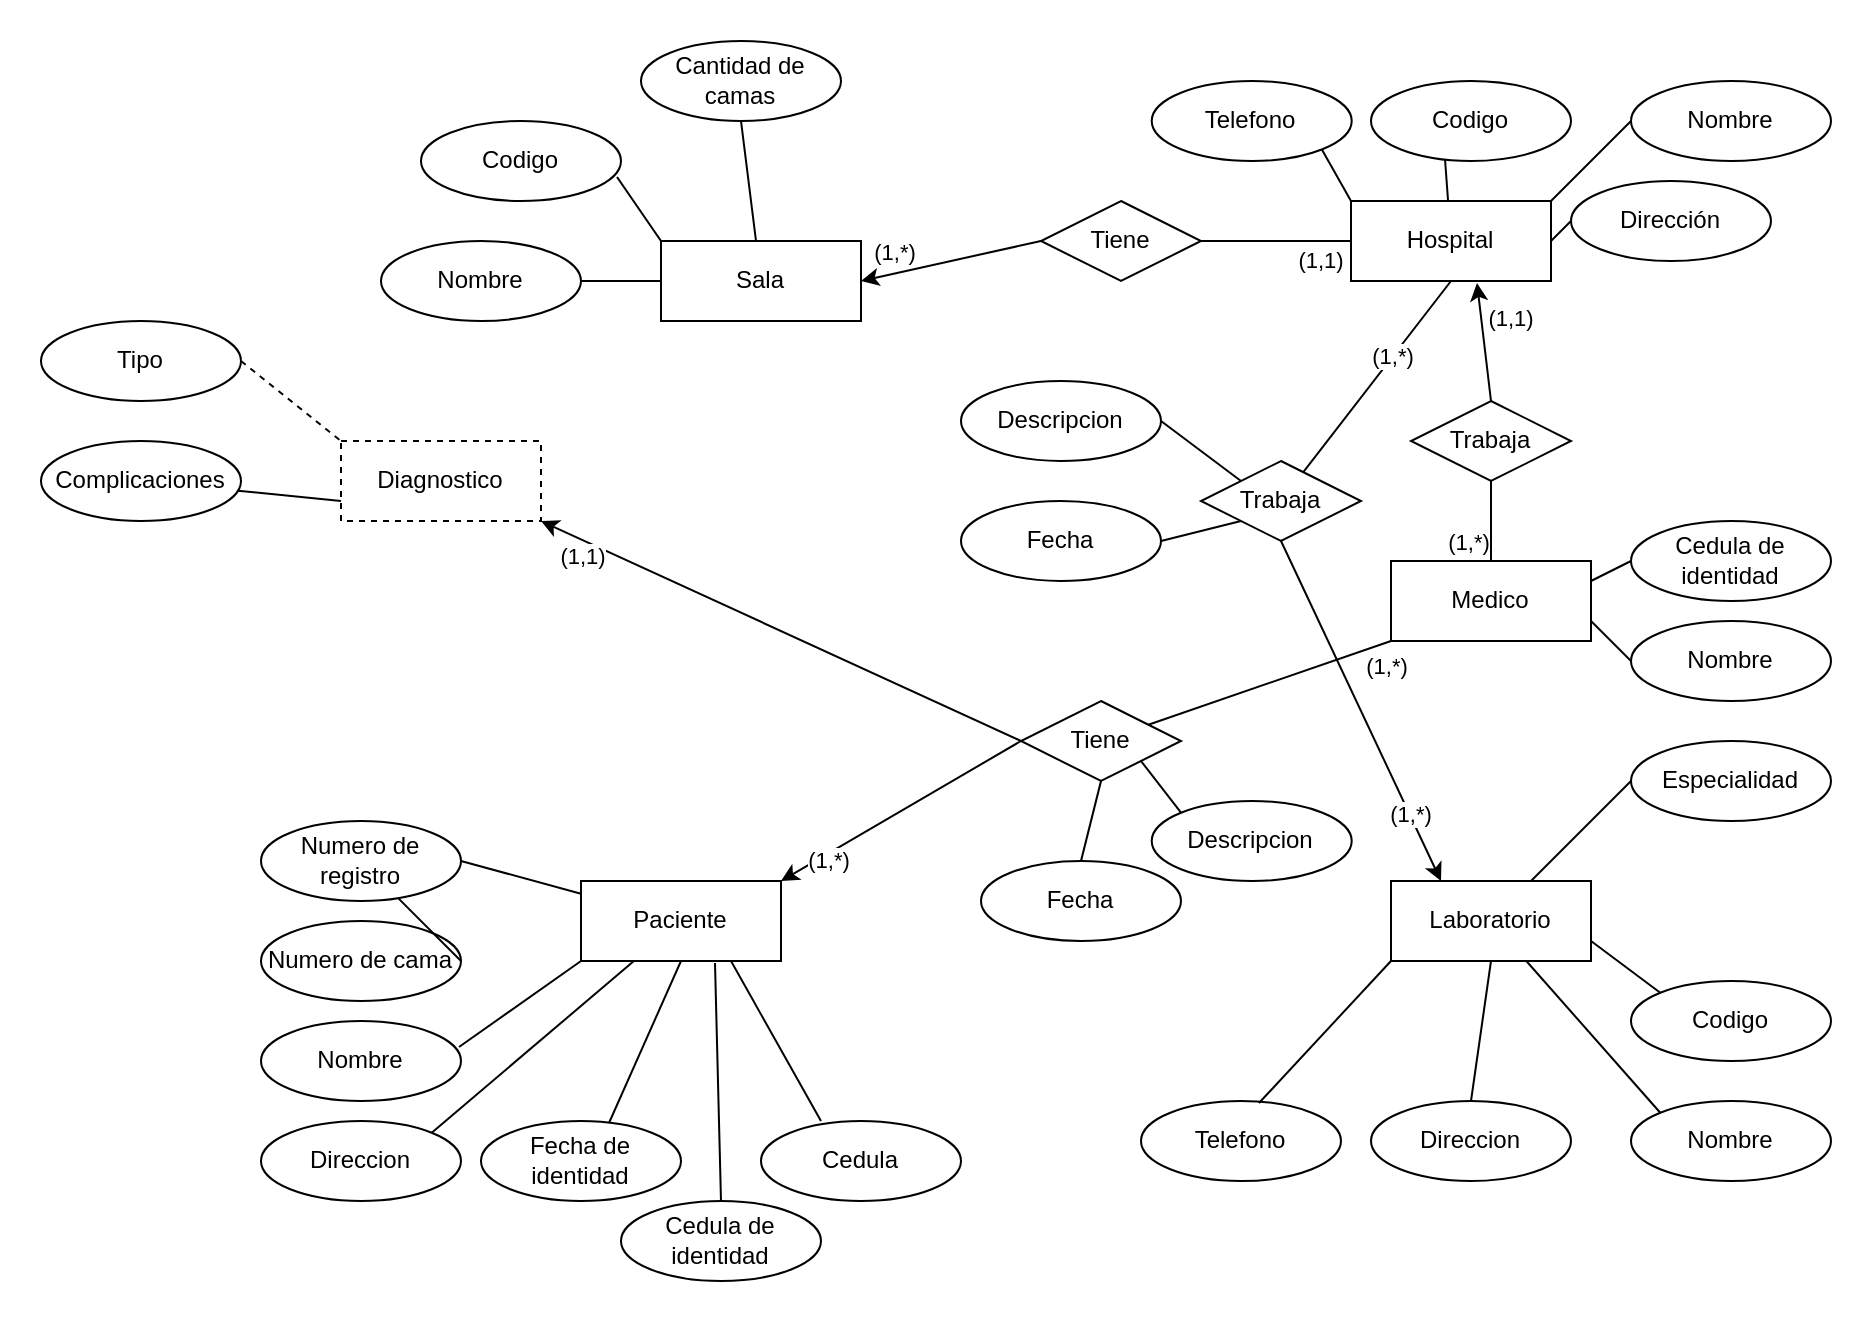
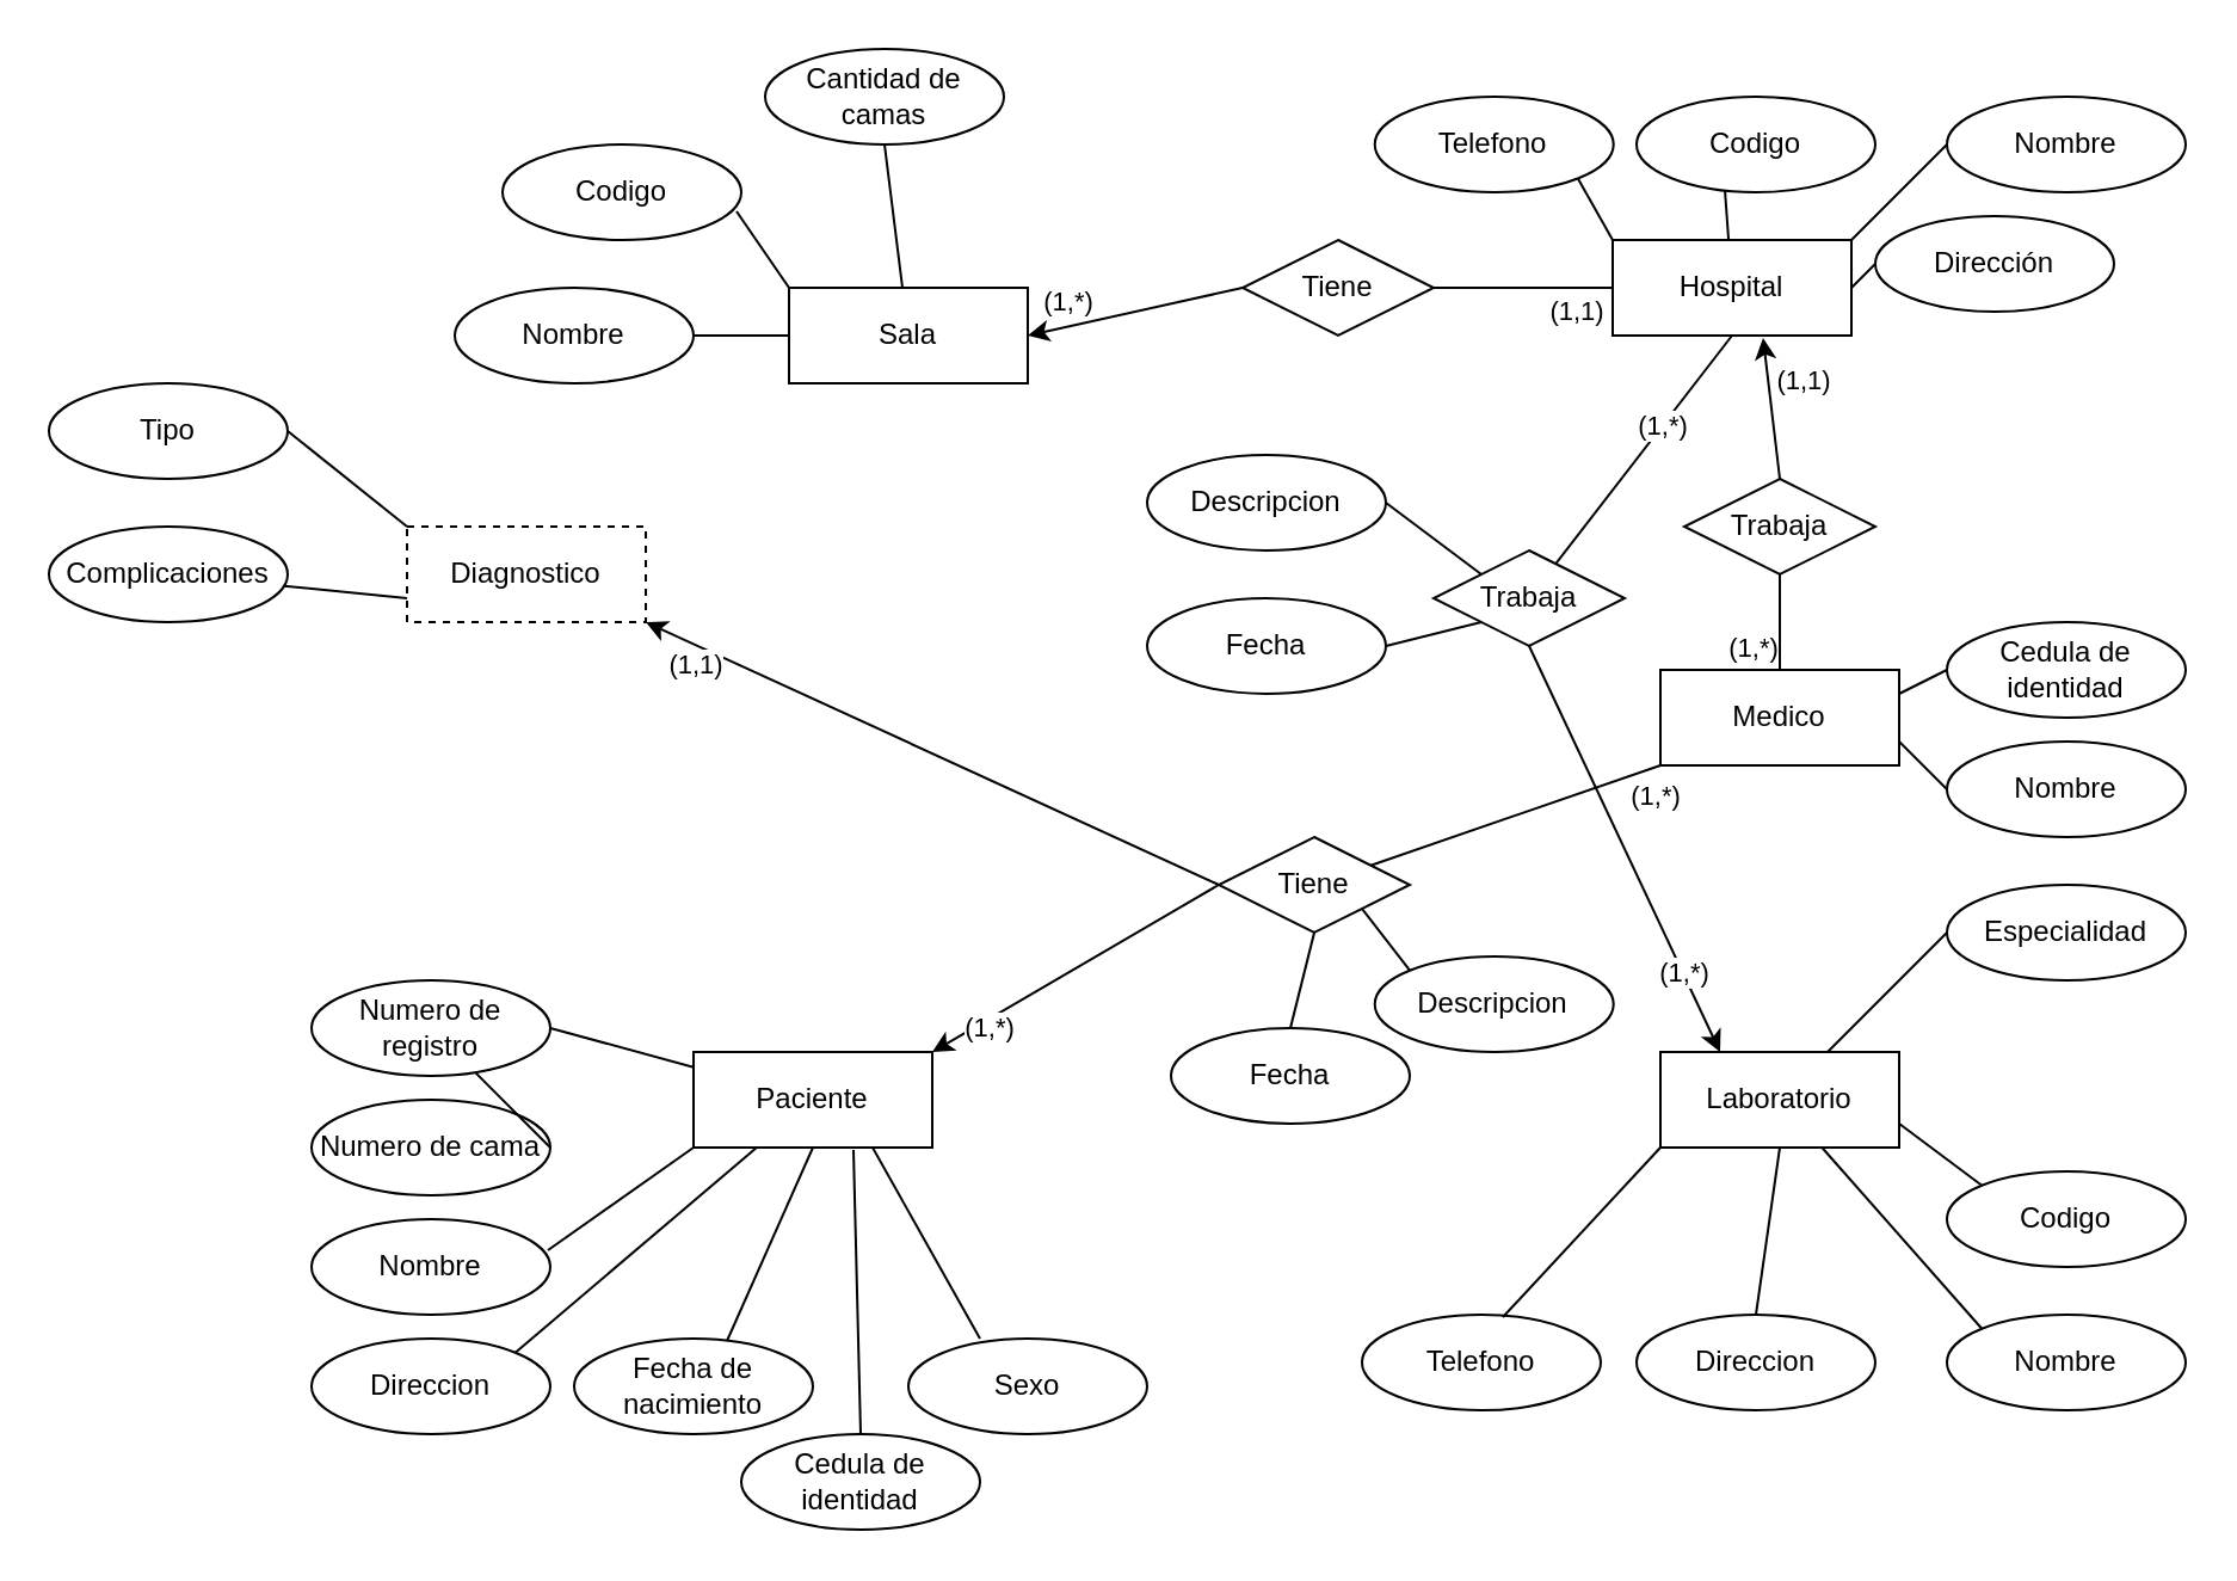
- <mxCell id="34" value="" style="endArrow=none;html=1;rounded=0;exitX=1;exitY=0.5;exitDx=0;exitDy=0;entryX=0;entryY=0;entryDx=0;entryDy=0;dashed=1;" edge="1" parent="1" source="23" target="7"><mxGeometry width="50" height="50" relative="1" as="geometry"><mxPoint x="250" y="280" as="sourcePoint" /><mxPoint x="300" y="230" as="targetPoint" /></mxGeometry></mxCell>
+ <mxCell id="34" value="" style="endArrow=none;html=1;rounded=0;exitX=1;exitY=0.5;exitDx=0;exitDy=0;entryX=0;entryY=0;entryDx=0;entryDy=0;" edge="1" parent="1" source="23" target="7"><mxGeometry width="50" height="50" relative="1" as="geometry"><mxPoint x="250" y="280" as="sourcePoint" /><mxPoint x="300" y="230" as="targetPoint" /></mxGeometry></mxCell>
- <mxCell id="26" value="Fecha de identidad" style="ellipse;whiteSpace=wrap;html=1;align=center;" vertex="1" parent="1"><mxGeometry x="240" y="560" width="100" height="40" as="geometry" /></mxCell>
+ <mxCell id="26" value="Fecha de nacimiento" style="ellipse;whiteSpace=wrap;html=1;align=center;" vertex="1" parent="1"><mxGeometry x="240" y="560" width="100" height="40" as="geometry" /></mxCell>
- <mxCell id="25" value="Cedula" style="ellipse;whiteSpace=wrap;html=1;align=center;" vertex="1" parent="1"><mxGeometry x="380" y="560" width="100" height="40" as="geometry" /></mxCell>
+ <mxCell id="25" value="Sexo" style="ellipse;whiteSpace=wrap;html=1;align=center;" vertex="1" parent="1"><mxGeometry x="380" y="560" width="100" height="40" as="geometry" /></mxCell>
